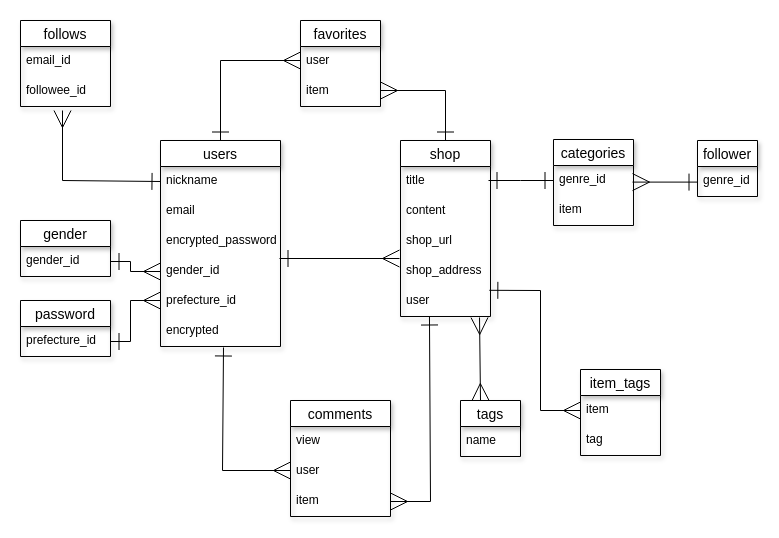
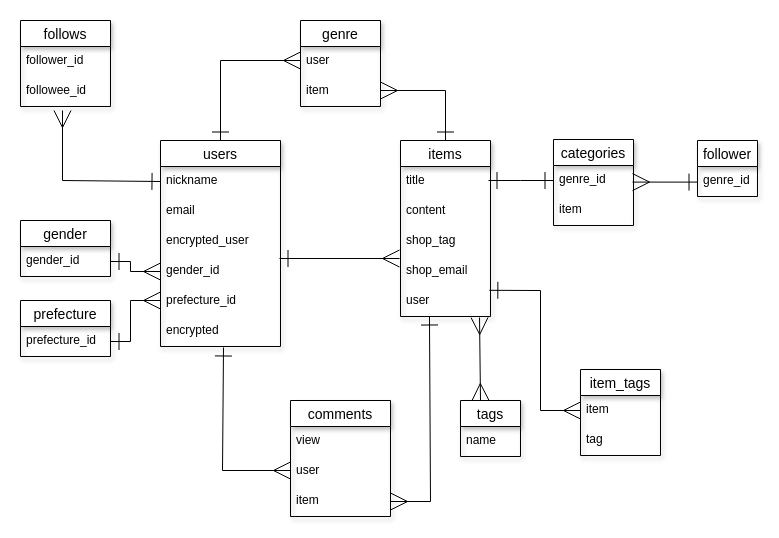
- <mxCell id="12" value="favorites" style="swimlane;fontStyle=0;childLayout=stackLayout;horizontal=1;startSize=26;horizontalStack=0;resizeParent=1;resizeParentMax=0;resizeLast=0;collapsible=1;marginBottom=0;align=center;fontSize=14;shadow=1;" parent="1" vertex="1"><mxGeometry x="300" y="20" width="80" height="86" as="geometry"><mxRectangle x="240" y="120" width="70" height="26" as="alternateBounds" /></mxGeometry></mxCell>
+ <mxCell id="12" value="genre" style="swimlane;fontStyle=0;childLayout=stackLayout;horizontal=1;startSize=26;horizontalStack=0;resizeParent=1;resizeParentMax=0;resizeLast=0;collapsible=1;marginBottom=0;align=center;fontSize=14;shadow=1;" parent="1" vertex="1"><mxGeometry x="300" y="20" width="80" height="86" as="geometry"><mxRectangle x="240" y="120" width="70" height="26" as="alternateBounds" /></mxGeometry></mxCell>
- <mxCell id="10" value="email_id" style="text;strokeColor=none;fillColor=none;spacingLeft=4;spacingRight=4;overflow=hidden;rotatable=0;points=[[0,0.5],[1,0.5]];portConstraint=eastwest;fontSize=12;" parent="9" vertex="1"><mxGeometry y="26" width="90" height="30" as="geometry" /></mxCell>
+ <mxCell id="10" value="follower_id" style="text;strokeColor=none;fillColor=none;spacingLeft=4;spacingRight=4;overflow=hidden;rotatable=0;points=[[0,0.5],[1,0.5]];portConstraint=eastwest;fontSize=12;" parent="9" vertex="1"><mxGeometry y="26" width="90" height="30" as="geometry" /></mxCell>
- <mxCell id="16" value="shop" style="swimlane;fontStyle=0;childLayout=stackLayout;horizontal=1;startSize=26;horizontalStack=0;resizeParent=1;resizeParentMax=0;resizeLast=0;collapsible=1;marginBottom=0;align=center;fontSize=14;shadow=1;" parent="1" vertex="1"><mxGeometry x="400" y="140" width="90" height="176" as="geometry"><mxRectangle x="240" y="120" width="70" height="26" as="alternateBounds" /></mxGeometry></mxCell>
+ <mxCell id="16" value="items" style="swimlane;fontStyle=0;childLayout=stackLayout;horizontal=1;startSize=26;horizontalStack=0;resizeParent=1;resizeParentMax=0;resizeLast=0;collapsible=1;marginBottom=0;align=center;fontSize=14;shadow=1;" parent="1" vertex="1"><mxGeometry x="400" y="140" width="90" height="176" as="geometry"><mxRectangle x="240" y="120" width="70" height="26" as="alternateBounds" /></mxGeometry></mxCell>
- <mxCell id="5" value="encrypted_password" style="text;strokeColor=none;fillColor=none;spacingLeft=4;spacingRight=4;overflow=hidden;rotatable=0;points=[[0,0.5],[1,0.5]];portConstraint=eastwest;fontSize=12;" parent="2" vertex="1"><mxGeometry y="86" width="120" height="30" as="geometry" /></mxCell>
+ <mxCell id="5" value="encrypted_user" style="text;strokeColor=none;fillColor=none;spacingLeft=4;spacingRight=4;overflow=hidden;rotatable=0;points=[[0,0.5],[1,0.5]];portConstraint=eastwest;fontSize=12;" parent="2" vertex="1"><mxGeometry y="86" width="120" height="30" as="geometry" /></mxCell>
- <mxCell id="19" value="shop_url" style="text;strokeColor=none;fillColor=none;spacingLeft=4;spacingRight=4;overflow=hidden;rotatable=0;points=[[0,0.5],[1,0.5]];portConstraint=eastwest;fontSize=12;" parent="16" vertex="1"><mxGeometry y="86" width="90" height="30" as="geometry" /></mxCell>
+ <mxCell id="19" value="shop_tag" style="text;strokeColor=none;fillColor=none;spacingLeft=4;spacingRight=4;overflow=hidden;rotatable=0;points=[[0,0.5],[1,0.5]];portConstraint=eastwest;fontSize=12;" parent="16" vertex="1"><mxGeometry y="86" width="90" height="30" as="geometry" /></mxCell>
- <mxCell id="20" value="shop_address" style="text;strokeColor=none;fillColor=none;spacingLeft=4;spacingRight=4;overflow=hidden;rotatable=0;points=[[0,0.5],[1,0.5]];portConstraint=eastwest;fontSize=12;" parent="16" vertex="1"><mxGeometry y="116" width="90" height="30" as="geometry" /></mxCell>
+ <mxCell id="20" value="shop_email" style="text;strokeColor=none;fillColor=none;spacingLeft=4;spacingRight=4;overflow=hidden;rotatable=0;points=[[0,0.5],[1,0.5]];portConstraint=eastwest;fontSize=12;" parent="16" vertex="1"><mxGeometry y="116" width="90" height="30" as="geometry" /></mxCell>
- <mxCell id="24" value="password" style="swimlane;fontStyle=0;childLayout=stackLayout;horizontal=1;startSize=26;horizontalStack=0;resizeParent=1;resizeParentMax=0;resizeLast=0;collapsible=1;marginBottom=0;align=center;fontSize=14;shadow=1;" parent="1" vertex="1"><mxGeometry x="20" y="300" width="90" height="56" as="geometry"><mxRectangle x="240" y="120" width="70" height="26" as="alternateBounds" /></mxGeometry></mxCell>
+ <mxCell id="24" value="prefecture" style="swimlane;fontStyle=0;childLayout=stackLayout;horizontal=1;startSize=26;horizontalStack=0;resizeParent=1;resizeParentMax=0;resizeLast=0;collapsible=1;marginBottom=0;align=center;fontSize=14;shadow=1;" parent="1" vertex="1"><mxGeometry x="20" y="300" width="90" height="56" as="geometry"><mxRectangle x="240" y="120" width="70" height="26" as="alternateBounds" /></mxGeometry></mxCell>
